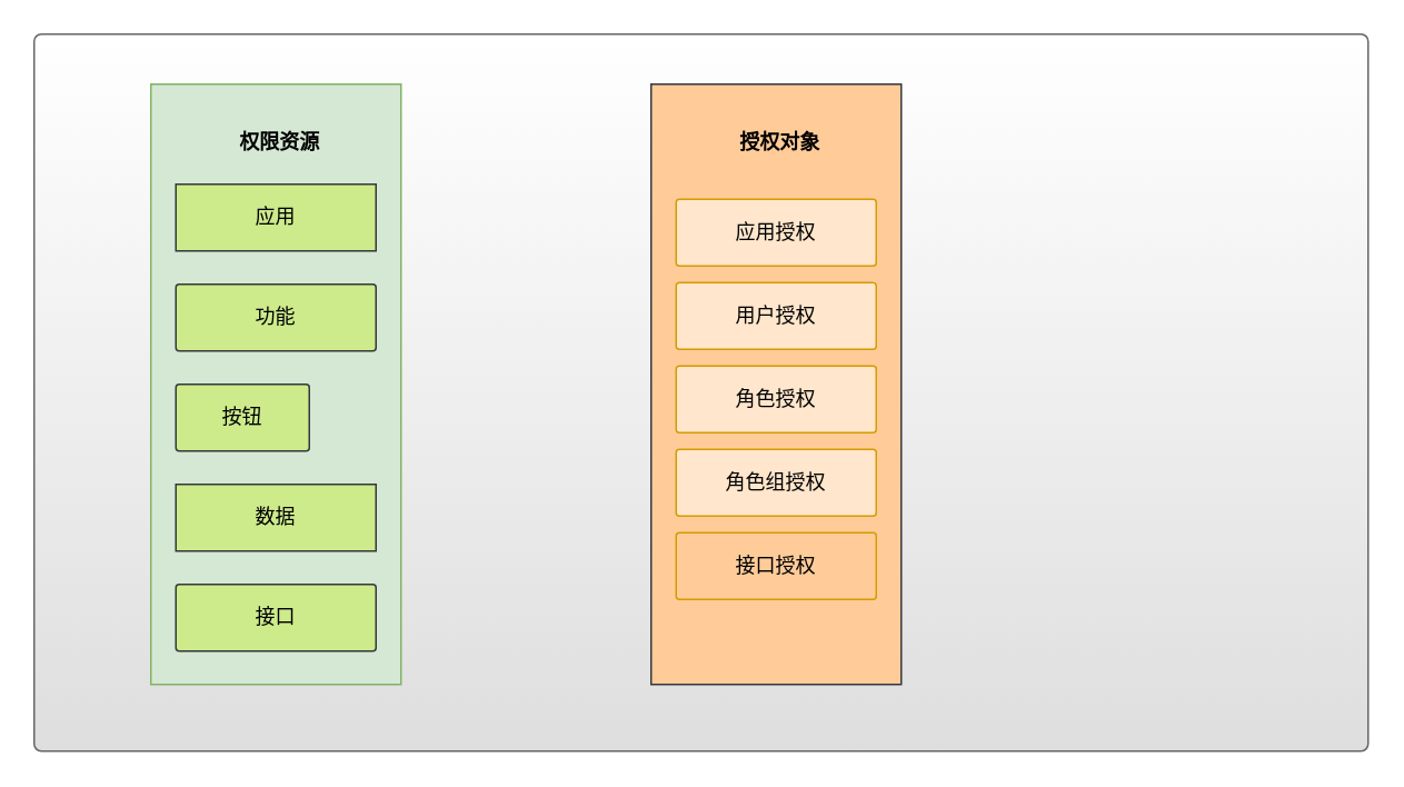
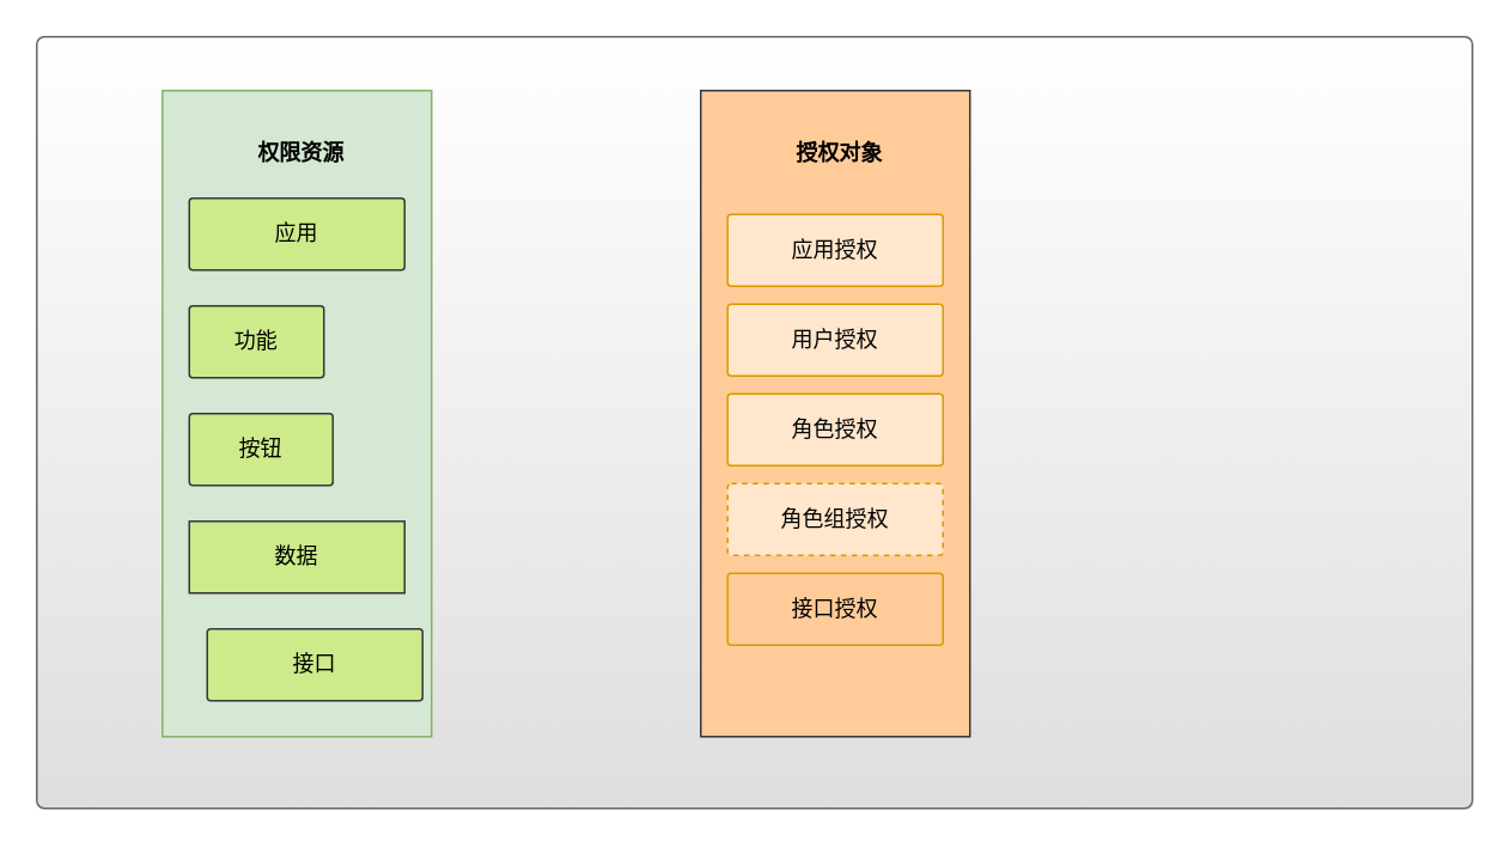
- <mxCell id="4" value="应用" style="whiteSpace=wrap;html=1;fontFamily=Verdana;fillColor=#cdeb8b;strokeColor=#36393d;arcSize=5;rounded=0;" vertex="1" parent="1"><mxGeometry x="105" y="110" width="120" height="40" as="geometry" /></mxCell>
+ <mxCell id="4" value="应用" style="rounded=1;whiteSpace=wrap;html=1;fontFamily=Verdana;fillColor=#cdeb8b;strokeColor=#36393d;arcSize=5;" vertex="1" parent="1"><mxGeometry x="105" y="110" width="120" height="40" as="geometry" /></mxCell>
- <mxCell id="5" value="功能" style="rounded=1;whiteSpace=wrap;html=1;fontFamily=Verdana;fillColor=#cdeb8b;strokeColor=#36393d;arcSize=5;" vertex="1" parent="1"><mxGeometry x="105" y="170" width="120" height="40" as="geometry" /></mxCell>
+ <mxCell id="5" value="功能" style="rounded=1;whiteSpace=wrap;html=1;fontFamily=Verdana;fillColor=#cdeb8b;strokeColor=#36393d;arcSize=5;" vertex="1" parent="1"><mxGeometry x="105" y="170" width="75" height="40" as="geometry" /></mxCell>
- <mxCell id="13" value="角色组授权" style="rounded=1;whiteSpace=wrap;html=1;fontFamily=Verdana;fillColor=#ffe6cc;strokeColor=#d79b00;arcSize=5;" vertex="1" parent="1"><mxGeometry x="405" y="269" width="120" height="40" as="geometry" /></mxCell>
+ <mxCell id="13" value="角色组授权" style="rounded=1;whiteSpace=wrap;html=1;fontFamily=Verdana;fillColor=#ffe6cc;strokeColor=#d79b00;arcSize=5;dashed=1;" vertex="1" parent="1"><mxGeometry x="405" y="269" width="120" height="40" as="geometry" /></mxCell>
- <mxCell id="8" value="接口" style="rounded=1;whiteSpace=wrap;html=1;fontFamily=Verdana;fillColor=#cdeb8b;strokeColor=#36393d;arcSize=5;" vertex="1" parent="1"><mxGeometry x="105" y="350" width="120" height="40" as="geometry" /></mxCell>
+ <mxCell id="8" value="接口" style="rounded=1;whiteSpace=wrap;html=1;fontFamily=Verdana;fillColor=#cdeb8b;strokeColor=#36393d;arcSize=5;" vertex="1" parent="1"><mxGeometry x="115" y="350" width="120" height="40" as="geometry" /></mxCell>
